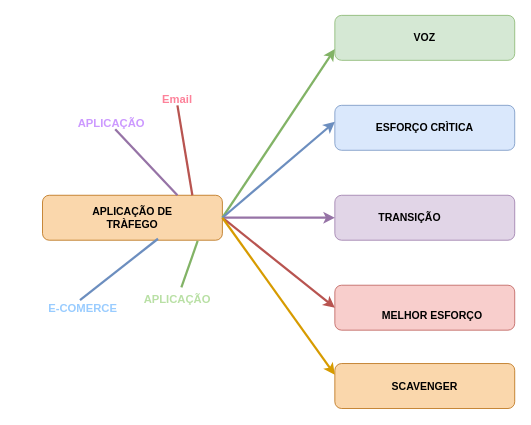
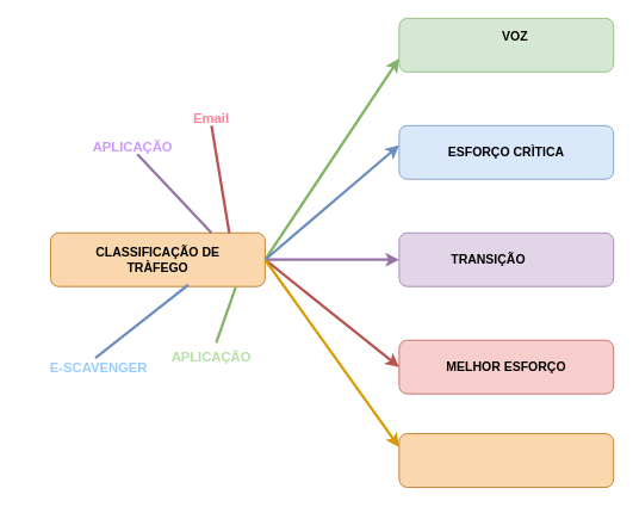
- <mxCell id="4" value="VOZ" style="text;html=1;align=center;verticalAlign=middle;whiteSpace=wrap;rounded=0;fontStyle=1;fontSize=14;" vertex="1" parent="1"><mxGeometry x="476" y="35" width="180" height="30" as="geometry" /></mxCell>
+ <mxCell id="4" value="VOZ" style="text;html=1;align=center;verticalAlign=middle;whiteSpace=wrap;rounded=0;fontStyle=1;fontSize=14;" vertex="1" parent="1"><mxGeometry x="486" y="25" width="180" height="30" as="geometry" /></mxCell>
- <mxCell id="9" value="APLICAÇÃO DE TRÀFEGO" style="text;html=1;align=center;verticalAlign=middle;whiteSpace=wrap;rounded=0;fontStyle=1;fontSize=14;" vertex="1" parent="1"><mxGeometry x="86" y="275" width="180" height="30" as="geometry" /></mxCell>
+ <mxCell id="9" value="CLASSIFICAÇÃO DE TRÀFEGO" style="text;html=1;align=center;verticalAlign=middle;whiteSpace=wrap;rounded=0;fontStyle=1;fontSize=14;" vertex="1" parent="1"><mxGeometry x="86" y="275" width="180" height="30" as="geometry" /></mxCell>
- <mxCell id="21" value="E-COMERCE" style="text;html=1;align=center;verticalAlign=middle;whiteSpace=wrap;rounded=0;fontStyle=1;fontSize=15;fontColor=#99CCFF;" vertex="1" parent="1"><mxGeometry x="20" y="395" width="180" height="30" as="geometry" /></mxCell>
+ <mxCell id="21" value="E-SCAVENGER" style="text;html=1;align=center;verticalAlign=middle;whiteSpace=wrap;rounded=0;fontStyle=1;fontSize=15;fontColor=#99CCFF;" vertex="1" parent="1"><mxGeometry x="20" y="395" width="180" height="30" as="geometry" /></mxCell>
- <mxCell id="12" value="MELHOR ESFORÇO" style="text;html=1;align=center;verticalAlign=middle;whiteSpace=wrap;rounded=0;fontStyle=1;fontSize=14;" vertex="1" parent="1"><mxGeometry x="486" y="405" width="180" height="30" as="geometry" /></mxCell>
+ <mxCell id="12" value="MELHOR ESFORÇO" style="text;html=1;align=center;verticalAlign=middle;whiteSpace=wrap;rounded=0;fontStyle=1;fontSize=14;" vertex="1" parent="1"><mxGeometry x="476" y="395" width="180" height="30" as="geometry" /></mxCell>
- <mxCell id="13" value="SCAVENGER" style="text;html=1;align=center;verticalAlign=middle;whiteSpace=wrap;rounded=0;fontStyle=1;fontSize=14;" vertex="1" parent="1"><mxGeometry x="476" y="499.5" width="180" height="30" as="geometry" /></mxCell>
